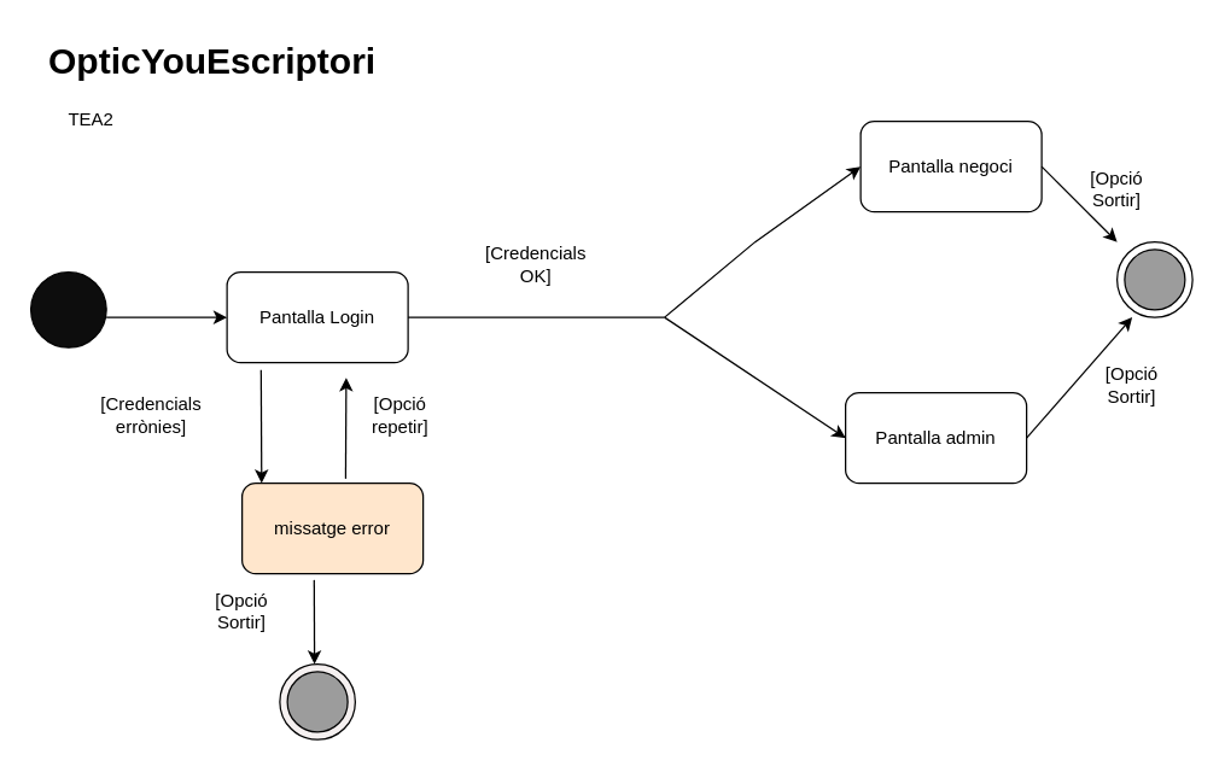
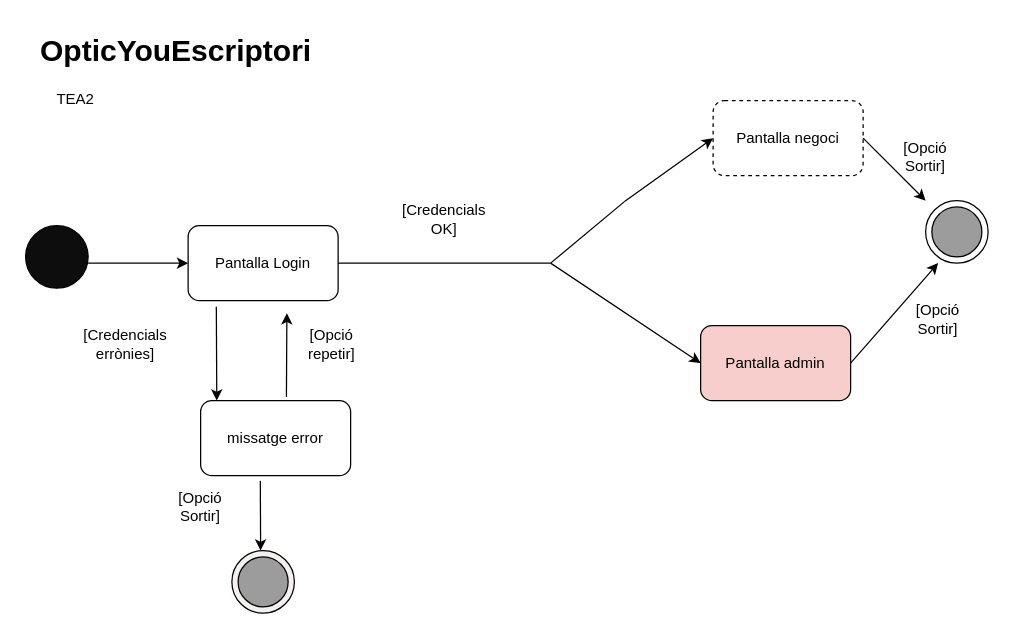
- <mxCell id="18" value="Pantalla negoci" style="rounded=1;whiteSpace=wrap;html=1;" vertex="1" parent="1"><mxGeometry x="570" y="80" width="120" height="60" as="geometry" /></mxCell>
+ <mxCell id="18" value="Pantalla negoci" style="rounded=1;whiteSpace=wrap;html=1;dashed=1;" vertex="1" parent="1"><mxGeometry x="570" y="80" width="120" height="60" as="geometry" /></mxCell>
- <mxCell id="19" value="Pantalla admin" style="rounded=1;whiteSpace=wrap;html=1;" vertex="1" parent="1"><mxGeometry x="560" y="260" width="120" height="60" as="geometry" /></mxCell>
+ <mxCell id="19" value="Pantalla admin" style="rounded=1;whiteSpace=wrap;html=1;fillColor=#f8cecc;" vertex="1" parent="1"><mxGeometry x="560" y="260" width="120" height="60" as="geometry" /></mxCell>
- <mxCell id="7" value="missatge error" style="rounded=1;whiteSpace=wrap;html=1;fillColor=#ffe6cc;" vertex="1" parent="1"><mxGeometry x="160" y="320" width="120" height="60" as="geometry" /></mxCell>
+ <mxCell id="7" value="missatge error" style="rounded=1;whiteSpace=wrap;html=1;" vertex="1" parent="1"><mxGeometry x="160" y="320" width="120" height="60" as="geometry" /></mxCell>
